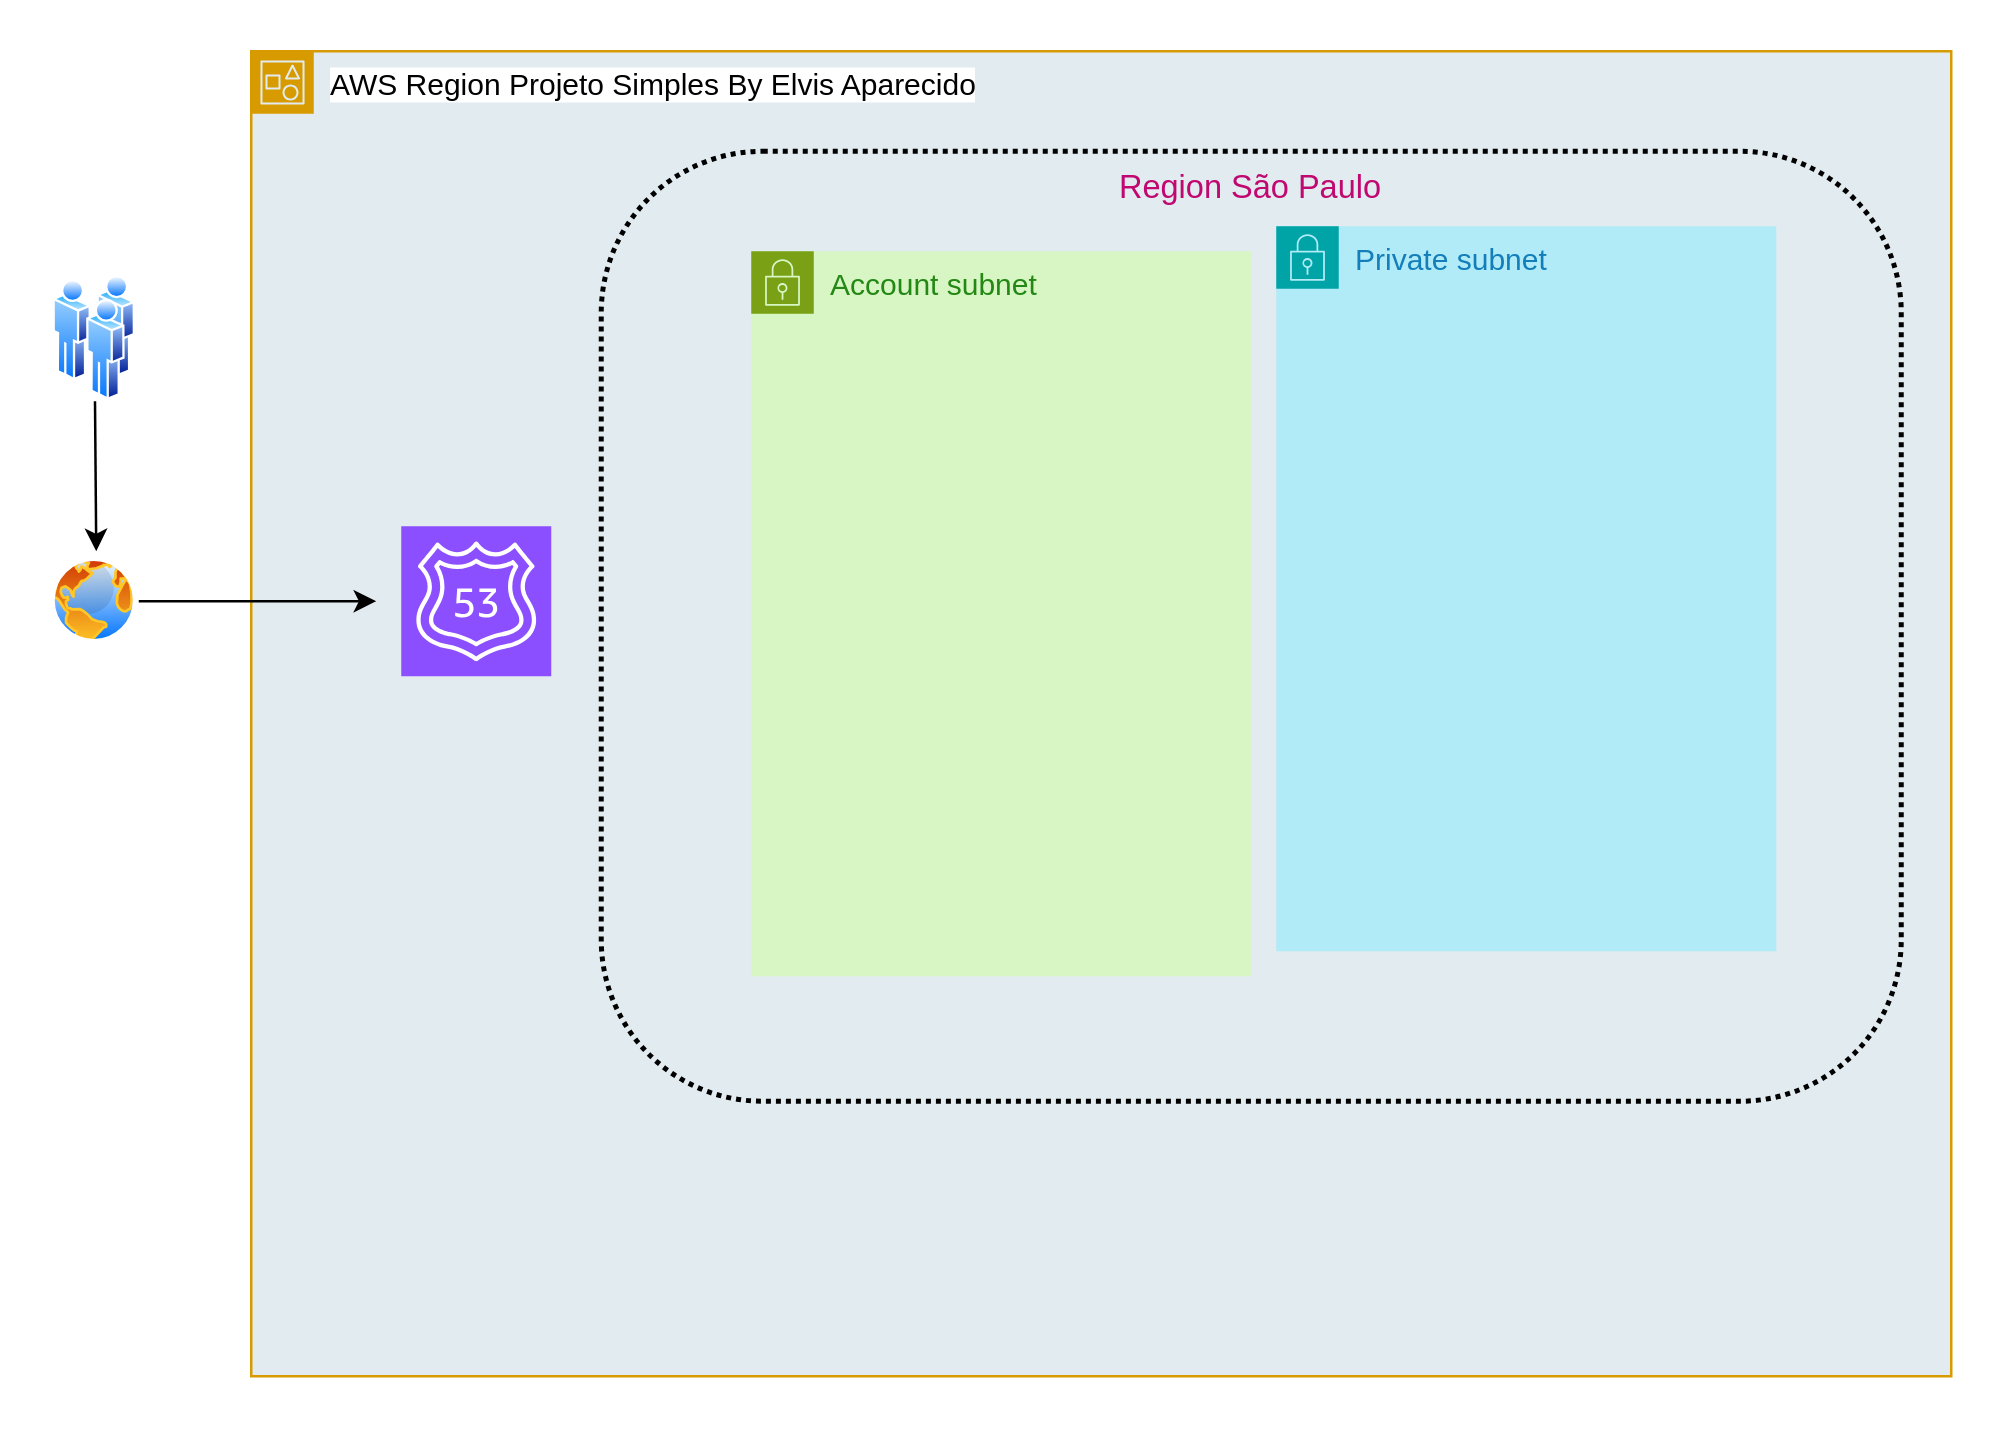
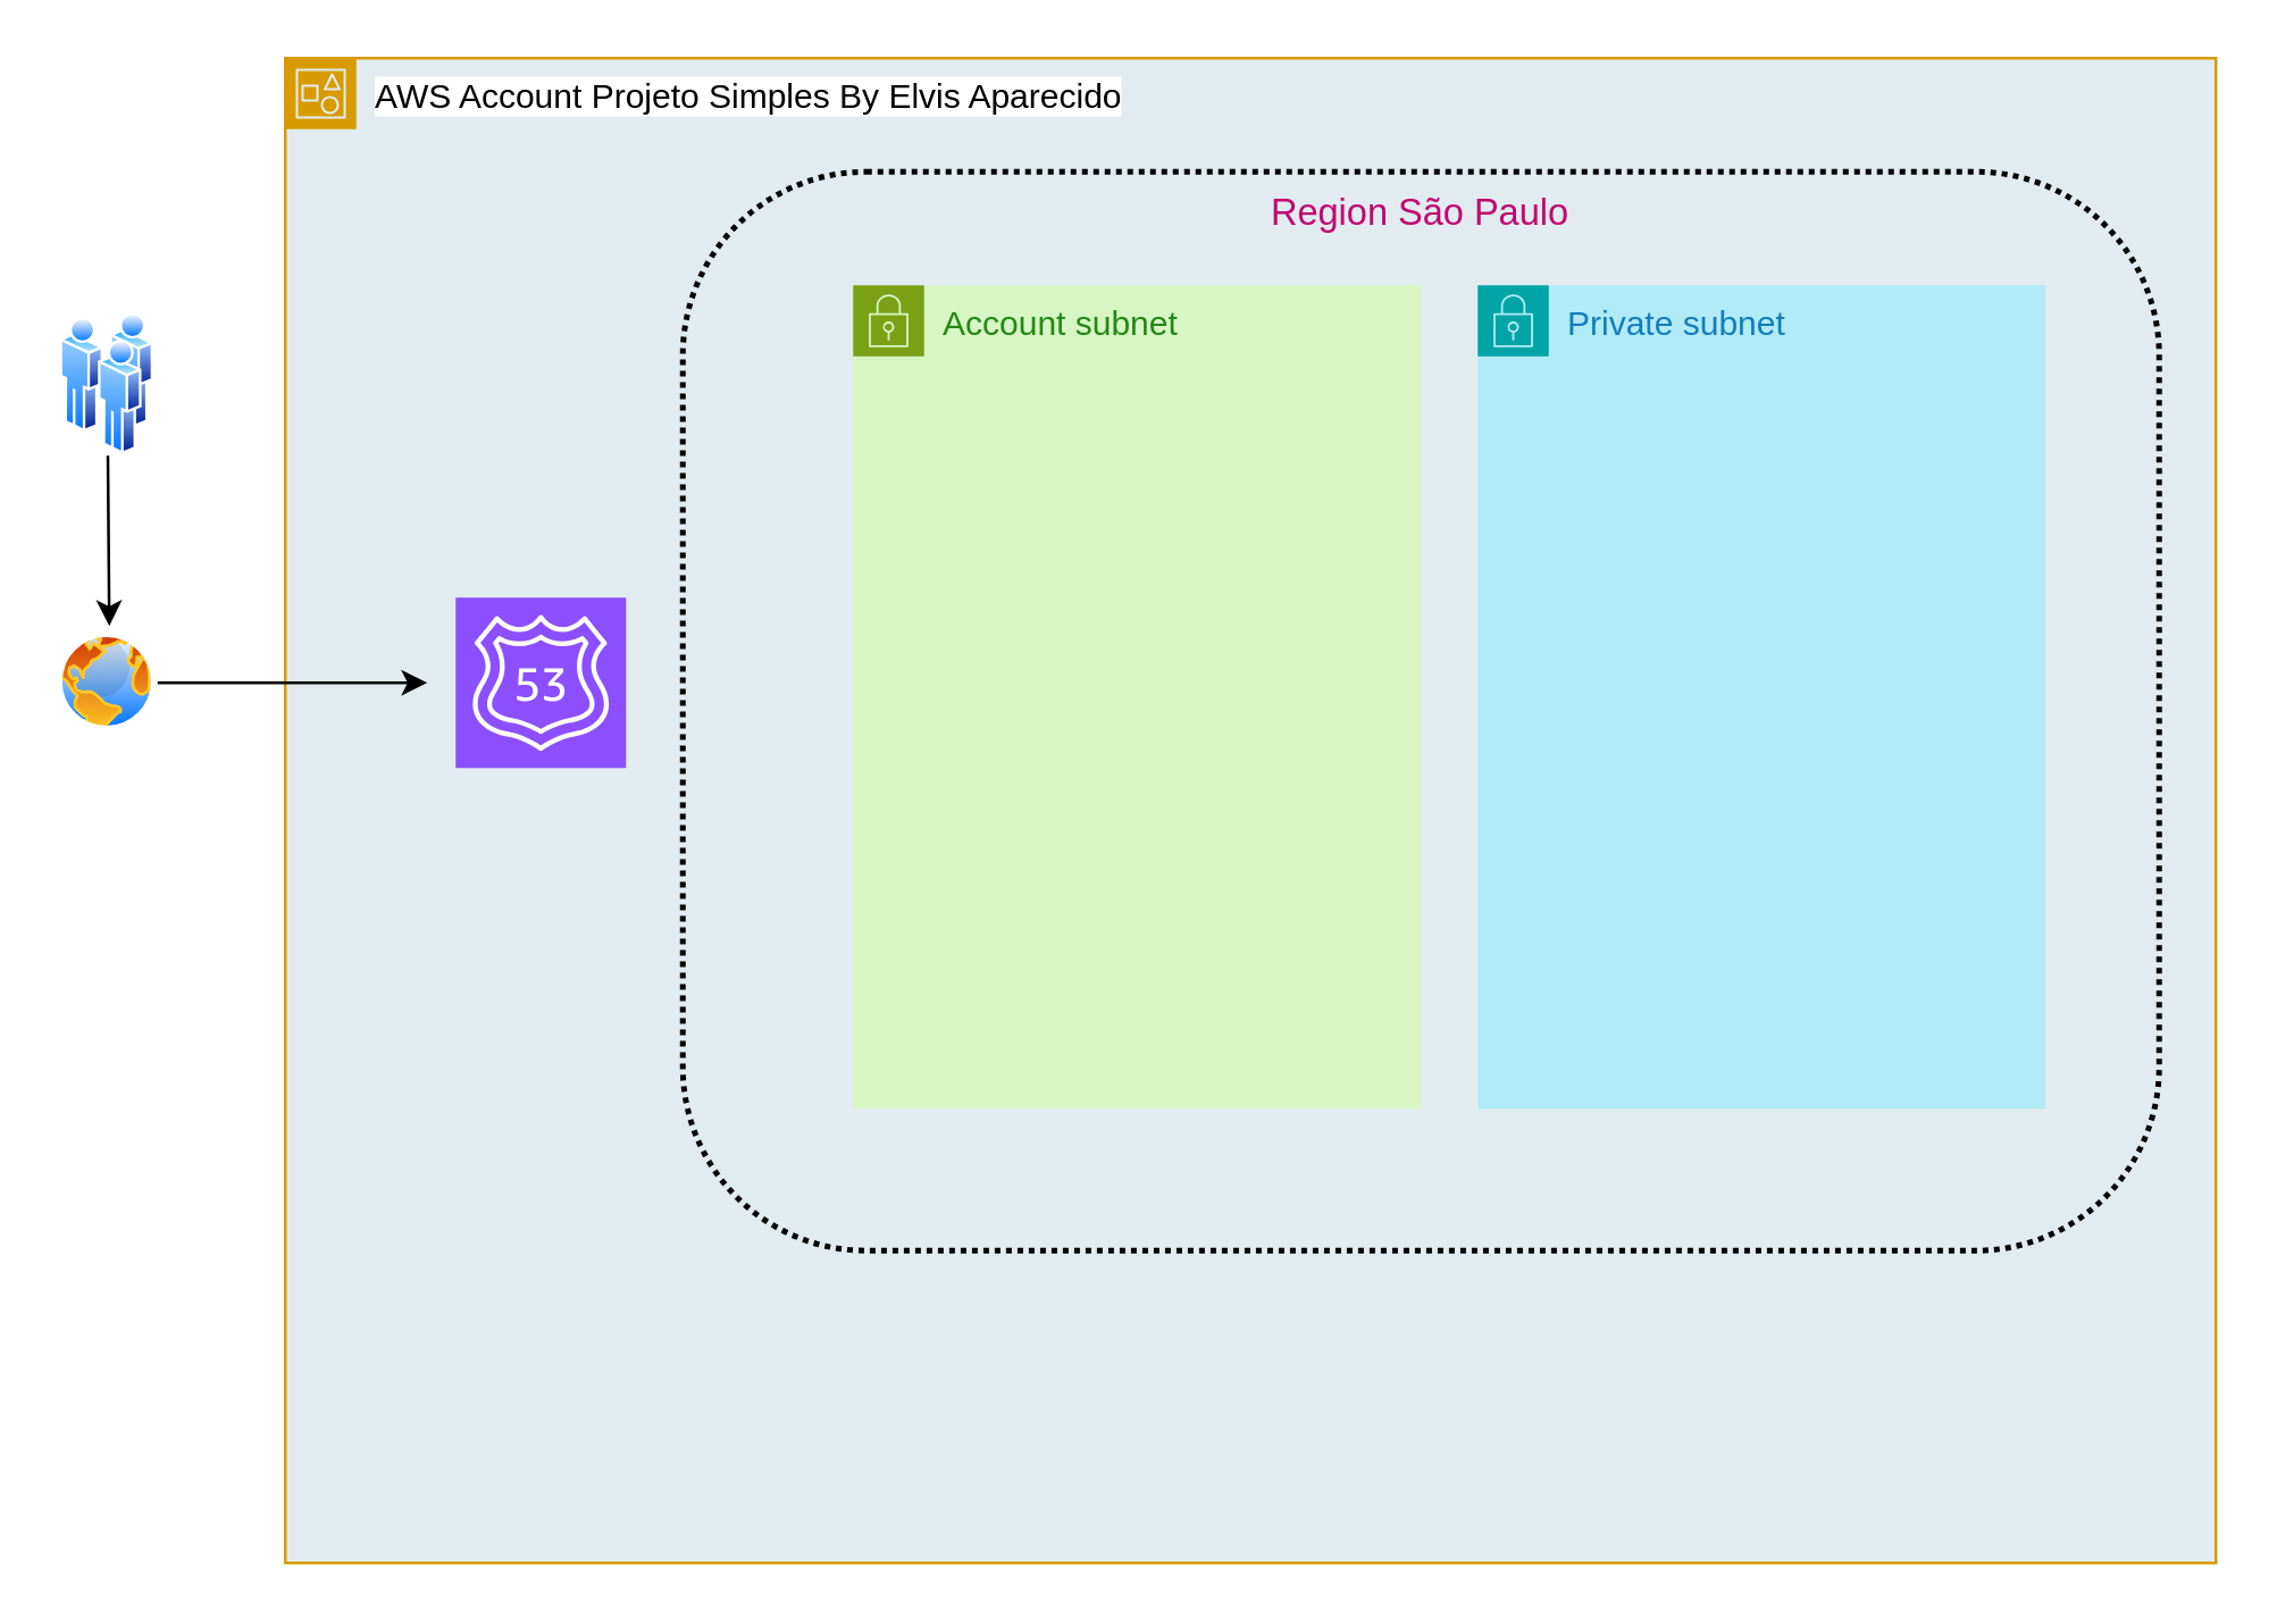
- <mxCell id="2" value="AWS Region Projeto Simples By Elvis Aparecido" style="points=[[0,0],[0.25,0],[0.5,0],[0.75,0],[1,0],[1,0.25],[1,0.5],[1,0.75],[1,1],[0.75,1],[0.5,1],[0.25,1],[0,1],[0,0.75],[0,0.5],[0,0.25]];outlineConnect=0;html=1;whiteSpace=wrap;fontSize=12;fontStyle=0;container=1;pointerEvents=0;collapsible=0;recursiveResize=0;shape=mxgraph.aws4.group;grIcon=mxgraph.aws4.group_account;strokeColor=#d79b00;fillColor=#E1EBF0;verticalAlign=top;align=left;spacingLeft=30;dashed=0;labelBackgroundColor=#FFFFFF;" vertex="1" parent="1"><mxGeometry x="100" y="20" width="680" height="530" as="geometry" /></mxCell>
+ <mxCell id="2" value="AWS Account Projeto Simples By Elvis Aparecido" style="points=[[0,0],[0.25,0],[0.5,0],[0.75,0],[1,0],[1,0.25],[1,0.5],[1,0.75],[1,1],[0.75,1],[0.5,1],[0.25,1],[0,1],[0,0.75],[0,0.5],[0,0.25]];outlineConnect=0;html=1;whiteSpace=wrap;fontSize=12;fontStyle=0;container=1;pointerEvents=0;collapsible=0;recursiveResize=0;shape=mxgraph.aws4.group;grIcon=mxgraph.aws4.group_account;strokeColor=#d79b00;fillColor=#E1EBF0;verticalAlign=top;align=left;spacingLeft=30;dashed=0;labelBackgroundColor=#FFFFFF;" vertex="1" parent="1"><mxGeometry x="100" y="20" width="680" height="530" as="geometry" /></mxCell>
- <mxCell id="6" value="Private subnet" style="points=[[0,0],[0.25,0],[0.5,0],[0.75,0],[1,0],[1,0.25],[1,0.5],[1,0.75],[1,1],[0.75,1],[0.5,1],[0.25,1],[0,1],[0,0.75],[0,0.5],[0,0.25]];outlineConnect=0;gradientColor=none;html=1;whiteSpace=wrap;fontSize=12;fontStyle=0;container=1;pointerEvents=0;collapsible=0;recursiveResize=0;shape=mxgraph.aws4.group;grIcon=mxgraph.aws4.group_security_group;grStroke=0;strokeColor=#00A4A6;fillColor=#B0EBF7;verticalAlign=top;align=left;spacingLeft=30;fontColor=#147EBA;dashed=0;" vertex="1" parent="1"><mxGeometry x="510" y="90" width="200" height="290" as="geometry" /></mxCell>
+ <mxCell id="6" value="Private subnet" style="points=[[0,0],[0.25,0],[0.5,0],[0.75,0],[1,0],[1,0.25],[1,0.5],[1,0.75],[1,1],[0.75,1],[0.5,1],[0.25,1],[0,1],[0,0.75],[0,0.5],[0,0.25]];outlineConnect=0;gradientColor=none;html=1;whiteSpace=wrap;fontSize=12;fontStyle=0;container=1;pointerEvents=0;collapsible=0;recursiveResize=0;shape=mxgraph.aws4.group;grIcon=mxgraph.aws4.group_security_group;grStroke=0;strokeColor=#00A4A6;fillColor=#B0EBF7;verticalAlign=top;align=left;spacingLeft=30;fontColor=#147EBA;dashed=0;" vertex="1" parent="1"><mxGeometry x="520" y="100" width="200" height="290" as="geometry" /></mxCell>
